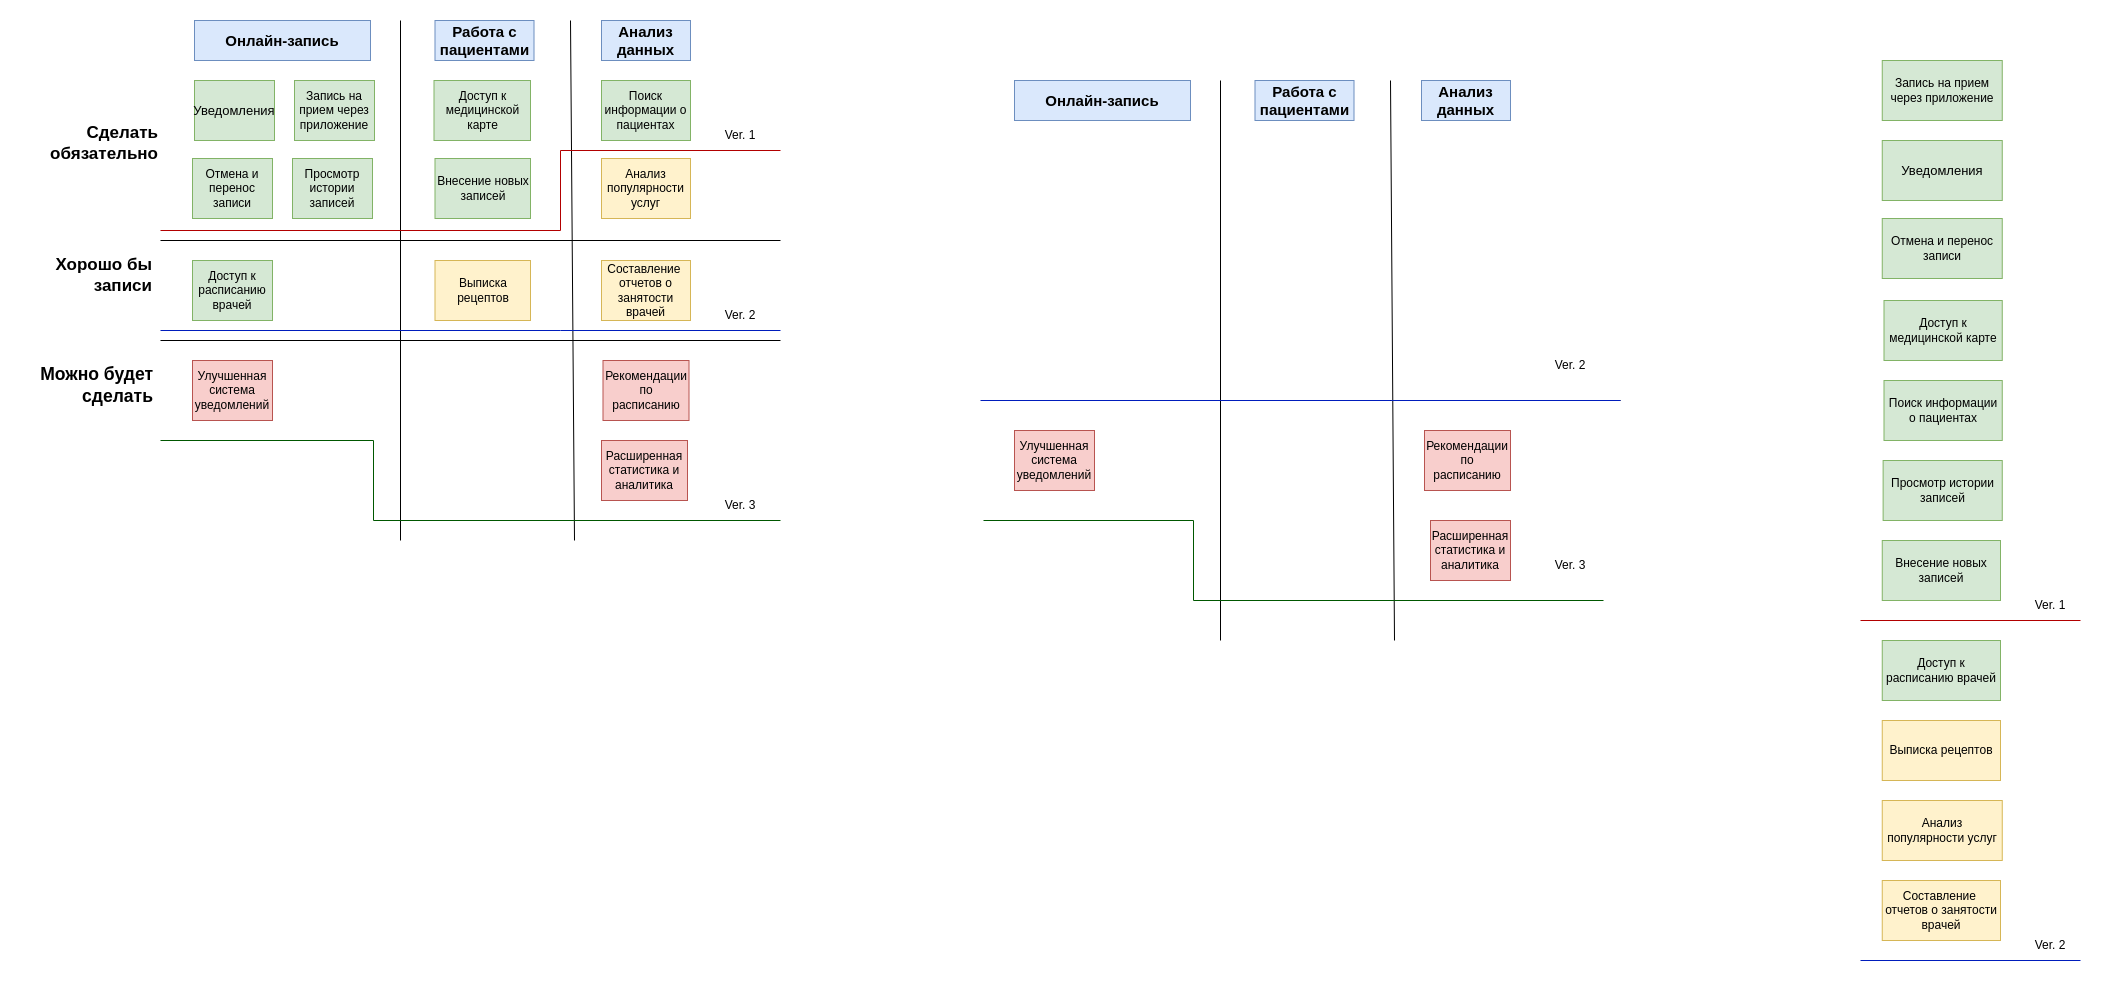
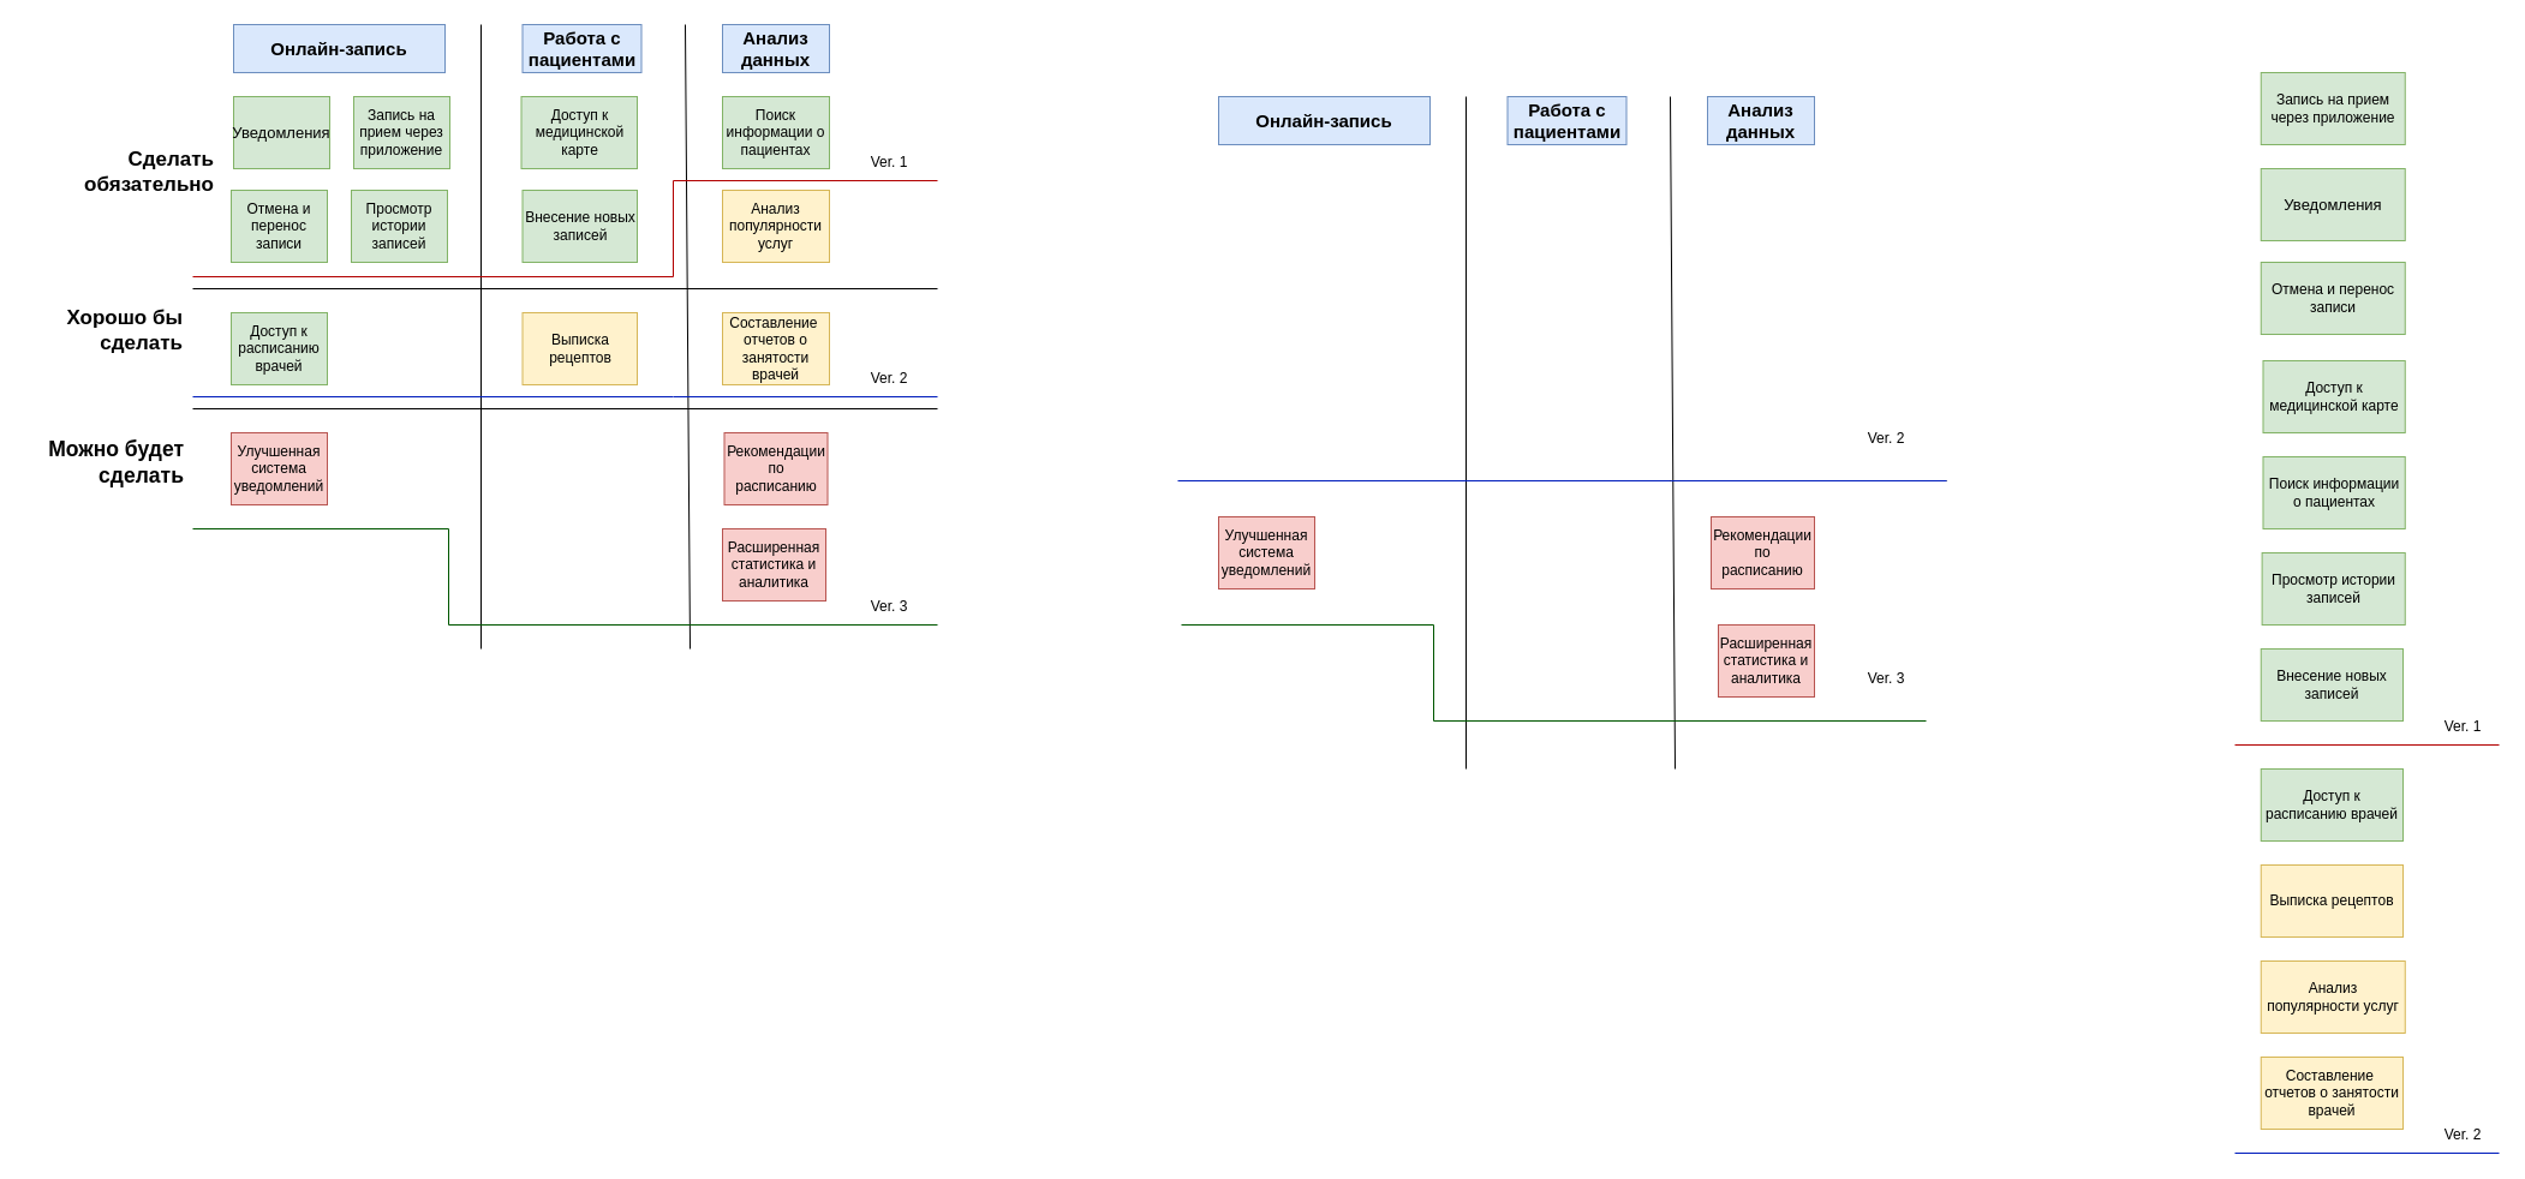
- <mxCell id="6" value="&lt;span&gt;&lt;font style=&quot;font-size: 17px;&quot;&gt;Сделать обязательно&lt;/font&gt;&lt;/span&gt;" style="text;html=1;align=right;verticalAlign=middle;whiteSpace=wrap;rounded=0;fontSize=15;fontStyle=1" parent="1" vertex="1"><mxGeometry x="40" y="128" width="120" height="30" as="geometry" /></mxCell>
+ <mxCell id="6" value="&lt;span&gt;&lt;font style=&quot;font-size: 17px;&quot;&gt;Сделать обязательно&lt;/font&gt;&lt;/span&gt;" style="text;html=1;align=right;verticalAlign=middle;whiteSpace=wrap;rounded=0;fontSize=15;fontStyle=1" parent="1" vertex="1"><mxGeometry x="60" y="128" width="120" height="30" as="geometry" /></mxCell>
- <mxCell id="17" value="&lt;span&gt;&lt;font style=&quot;font-size: 17px;&quot;&gt;Хорошо бы записи&lt;/font&gt;&lt;/span&gt;" style="text;html=1;align=right;verticalAlign=middle;whiteSpace=wrap;rounded=0;fontSize=15;fontStyle=1" parent="1" vertex="1"><mxGeometry x="20" y="260" width="134" height="30" as="geometry" /></mxCell>
+ <mxCell id="17" value="&lt;span&gt;&lt;font style=&quot;font-size: 17px;&quot;&gt;Хорошо бы сделать&lt;/font&gt;&lt;/span&gt;" style="text;html=1;align=right;verticalAlign=middle;whiteSpace=wrap;rounded=0;fontSize=15;fontStyle=1" parent="1" vertex="1"><mxGeometry x="20" y="260" width="134" height="30" as="geometry" /></mxCell>
